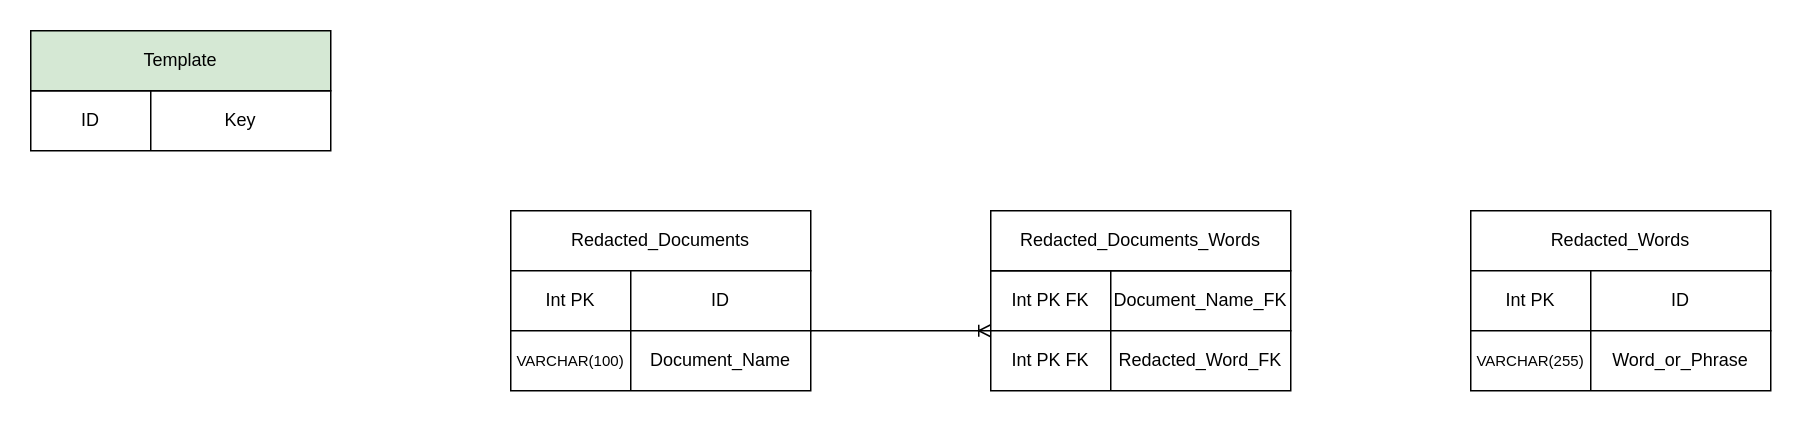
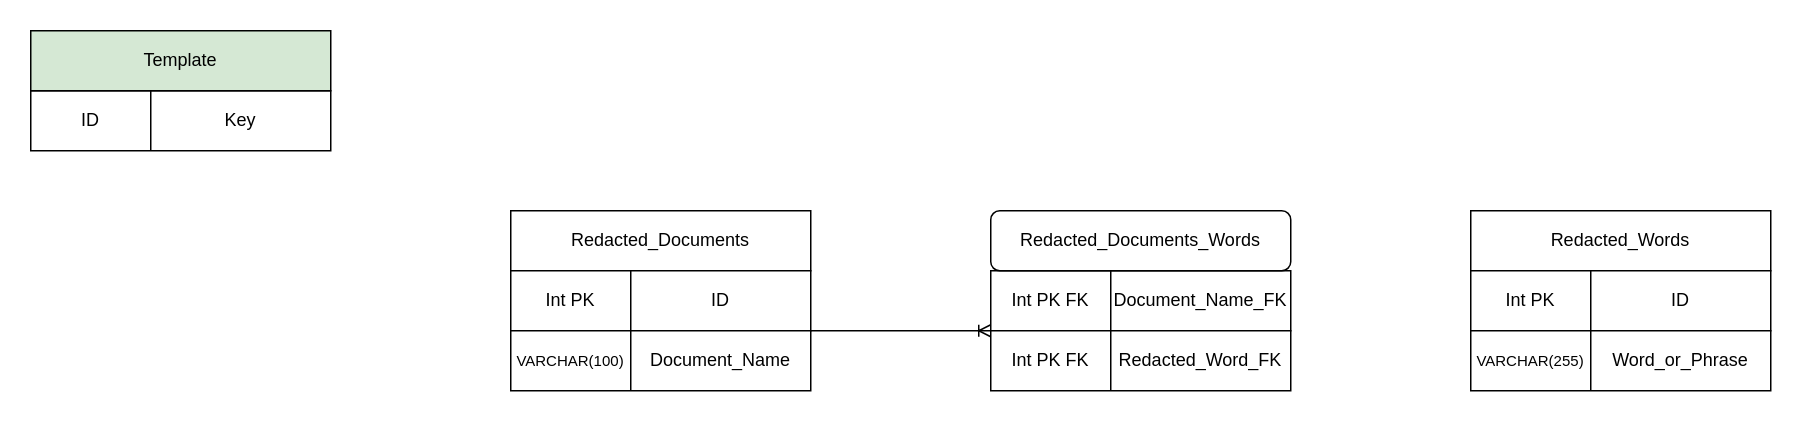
- <mxCell id="29" value="Redacted_Documents_Words" style="rounded=0;whiteSpace=wrap;html=1;" parent="1" vertex="1"><mxGeometry x="660" y="140" width="200" height="40" as="geometry" /></mxCell>
+ <mxCell id="29" value="Redacted_Documents_Words" style="whiteSpace=wrap;html=1;rounded=1;" parent="1" vertex="1"><mxGeometry x="660" y="140" width="200" height="40" as="geometry" /></mxCell>
